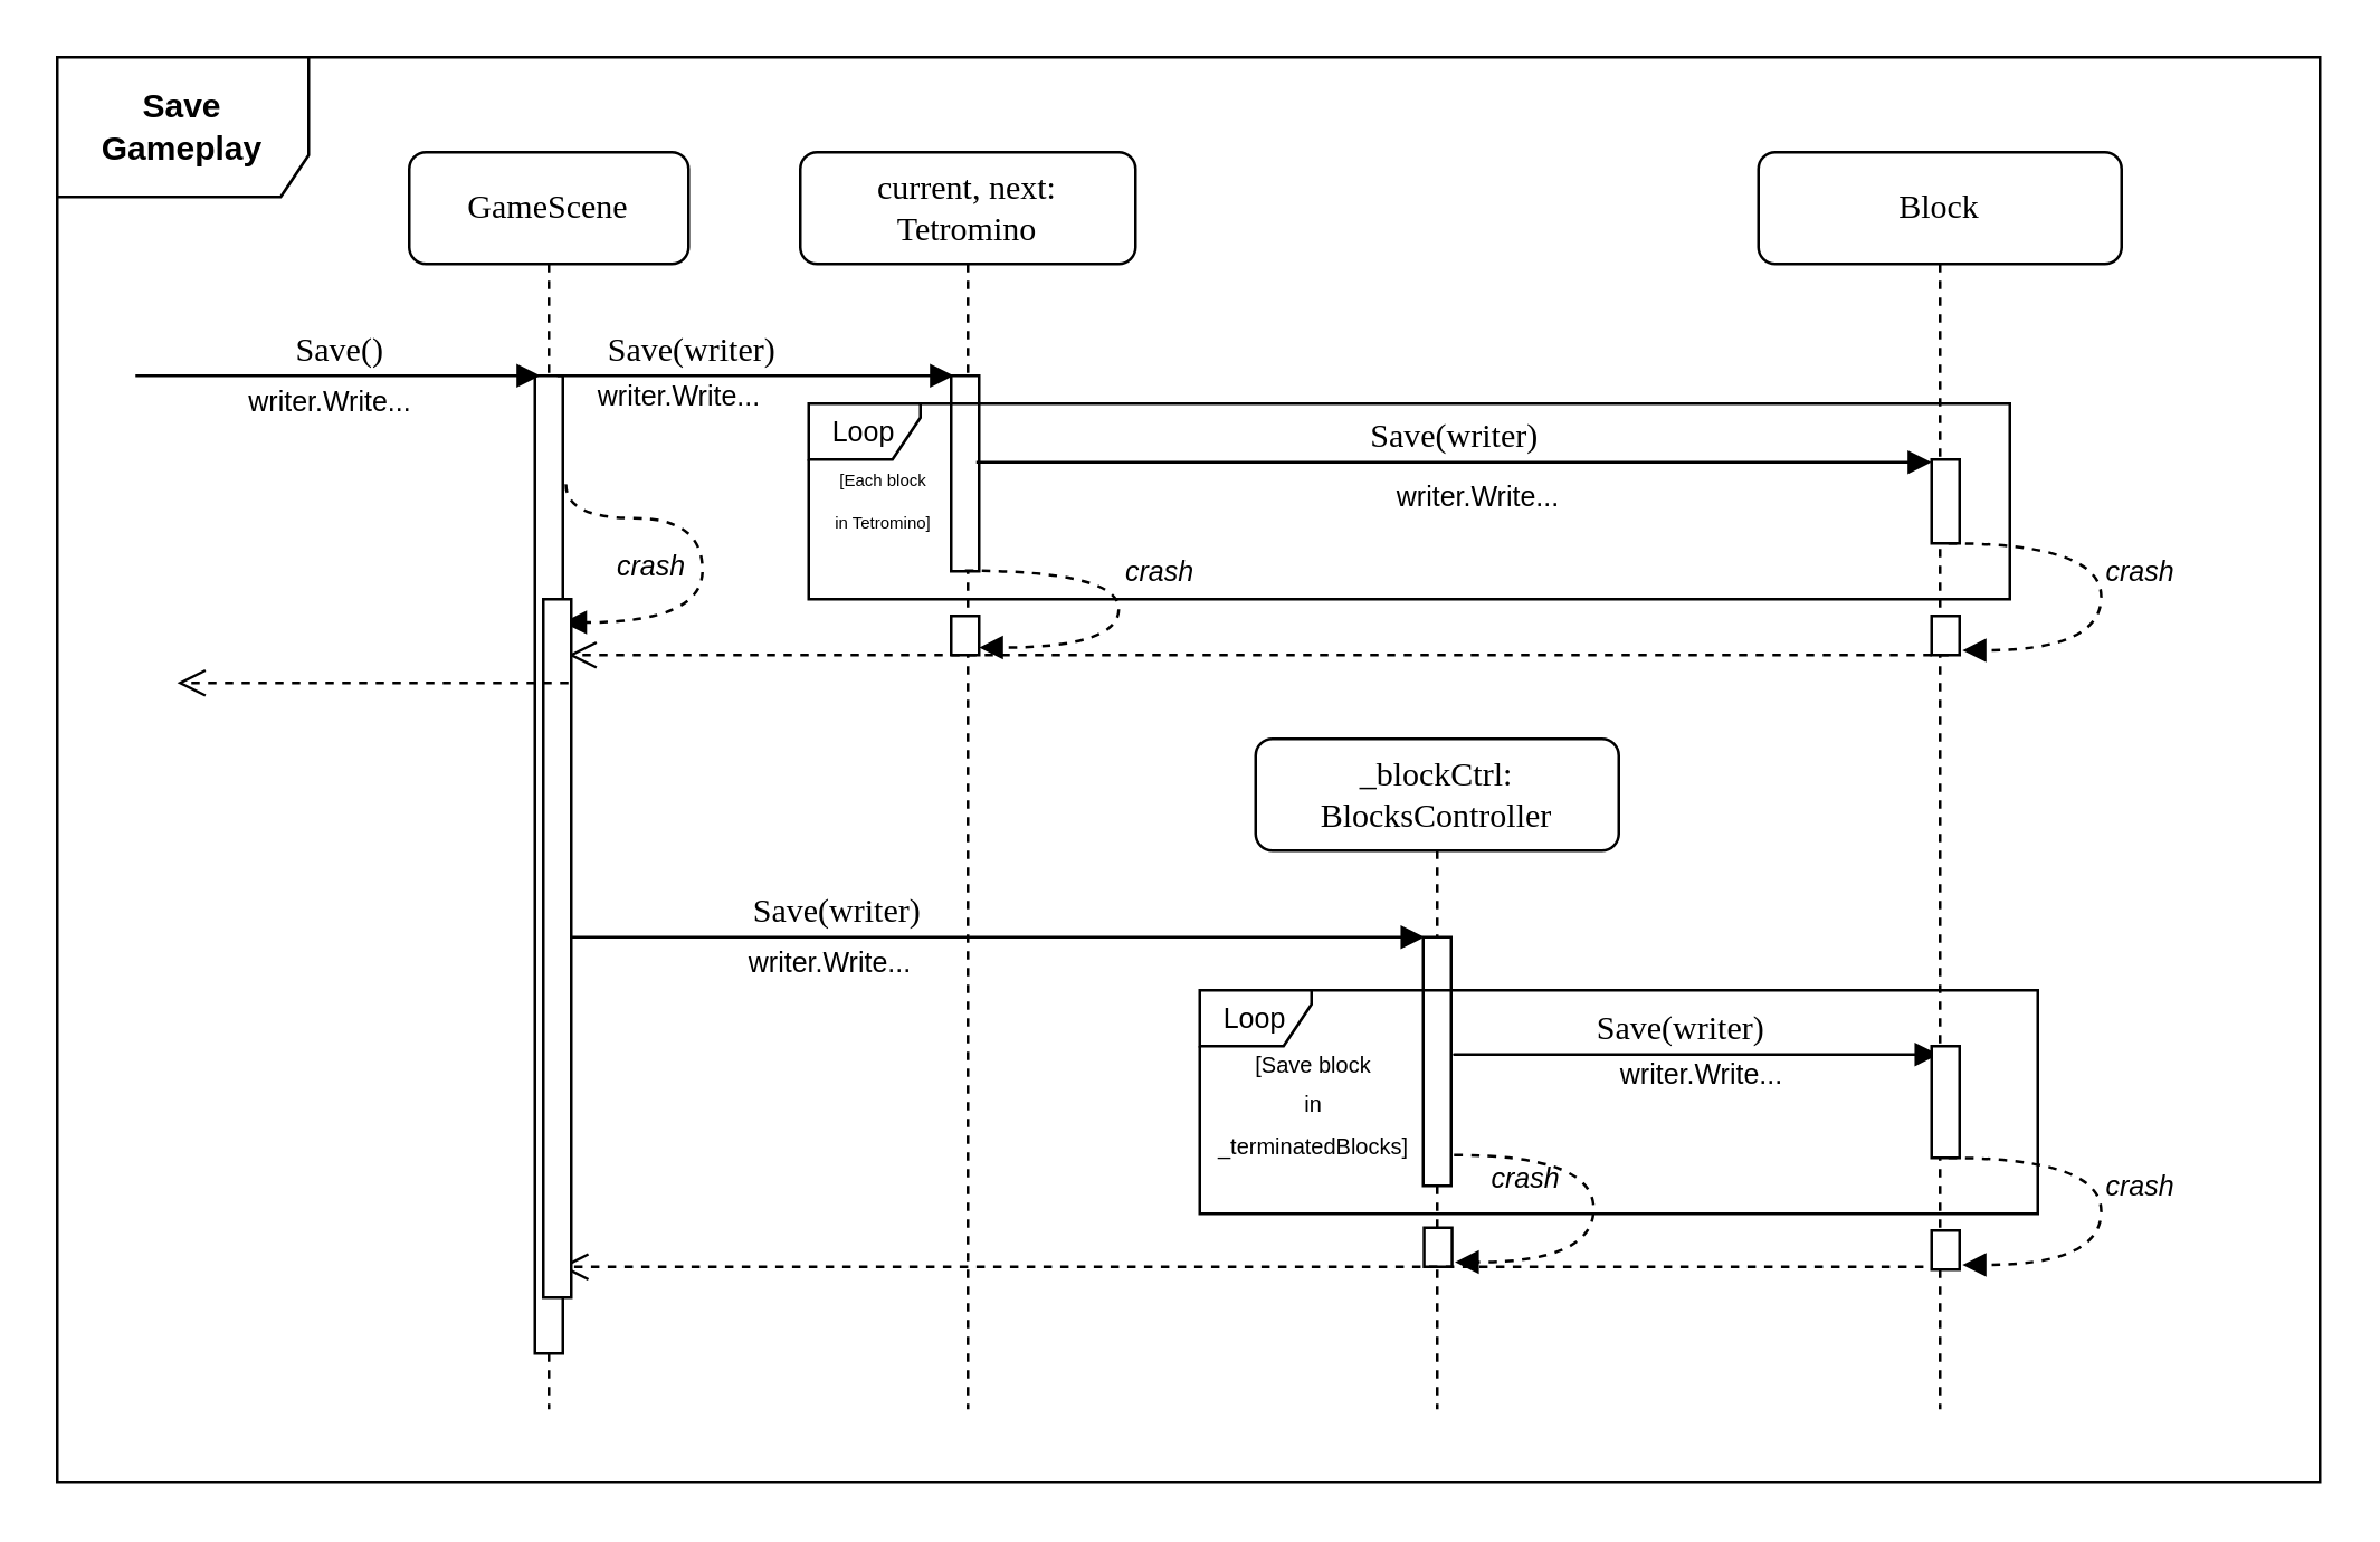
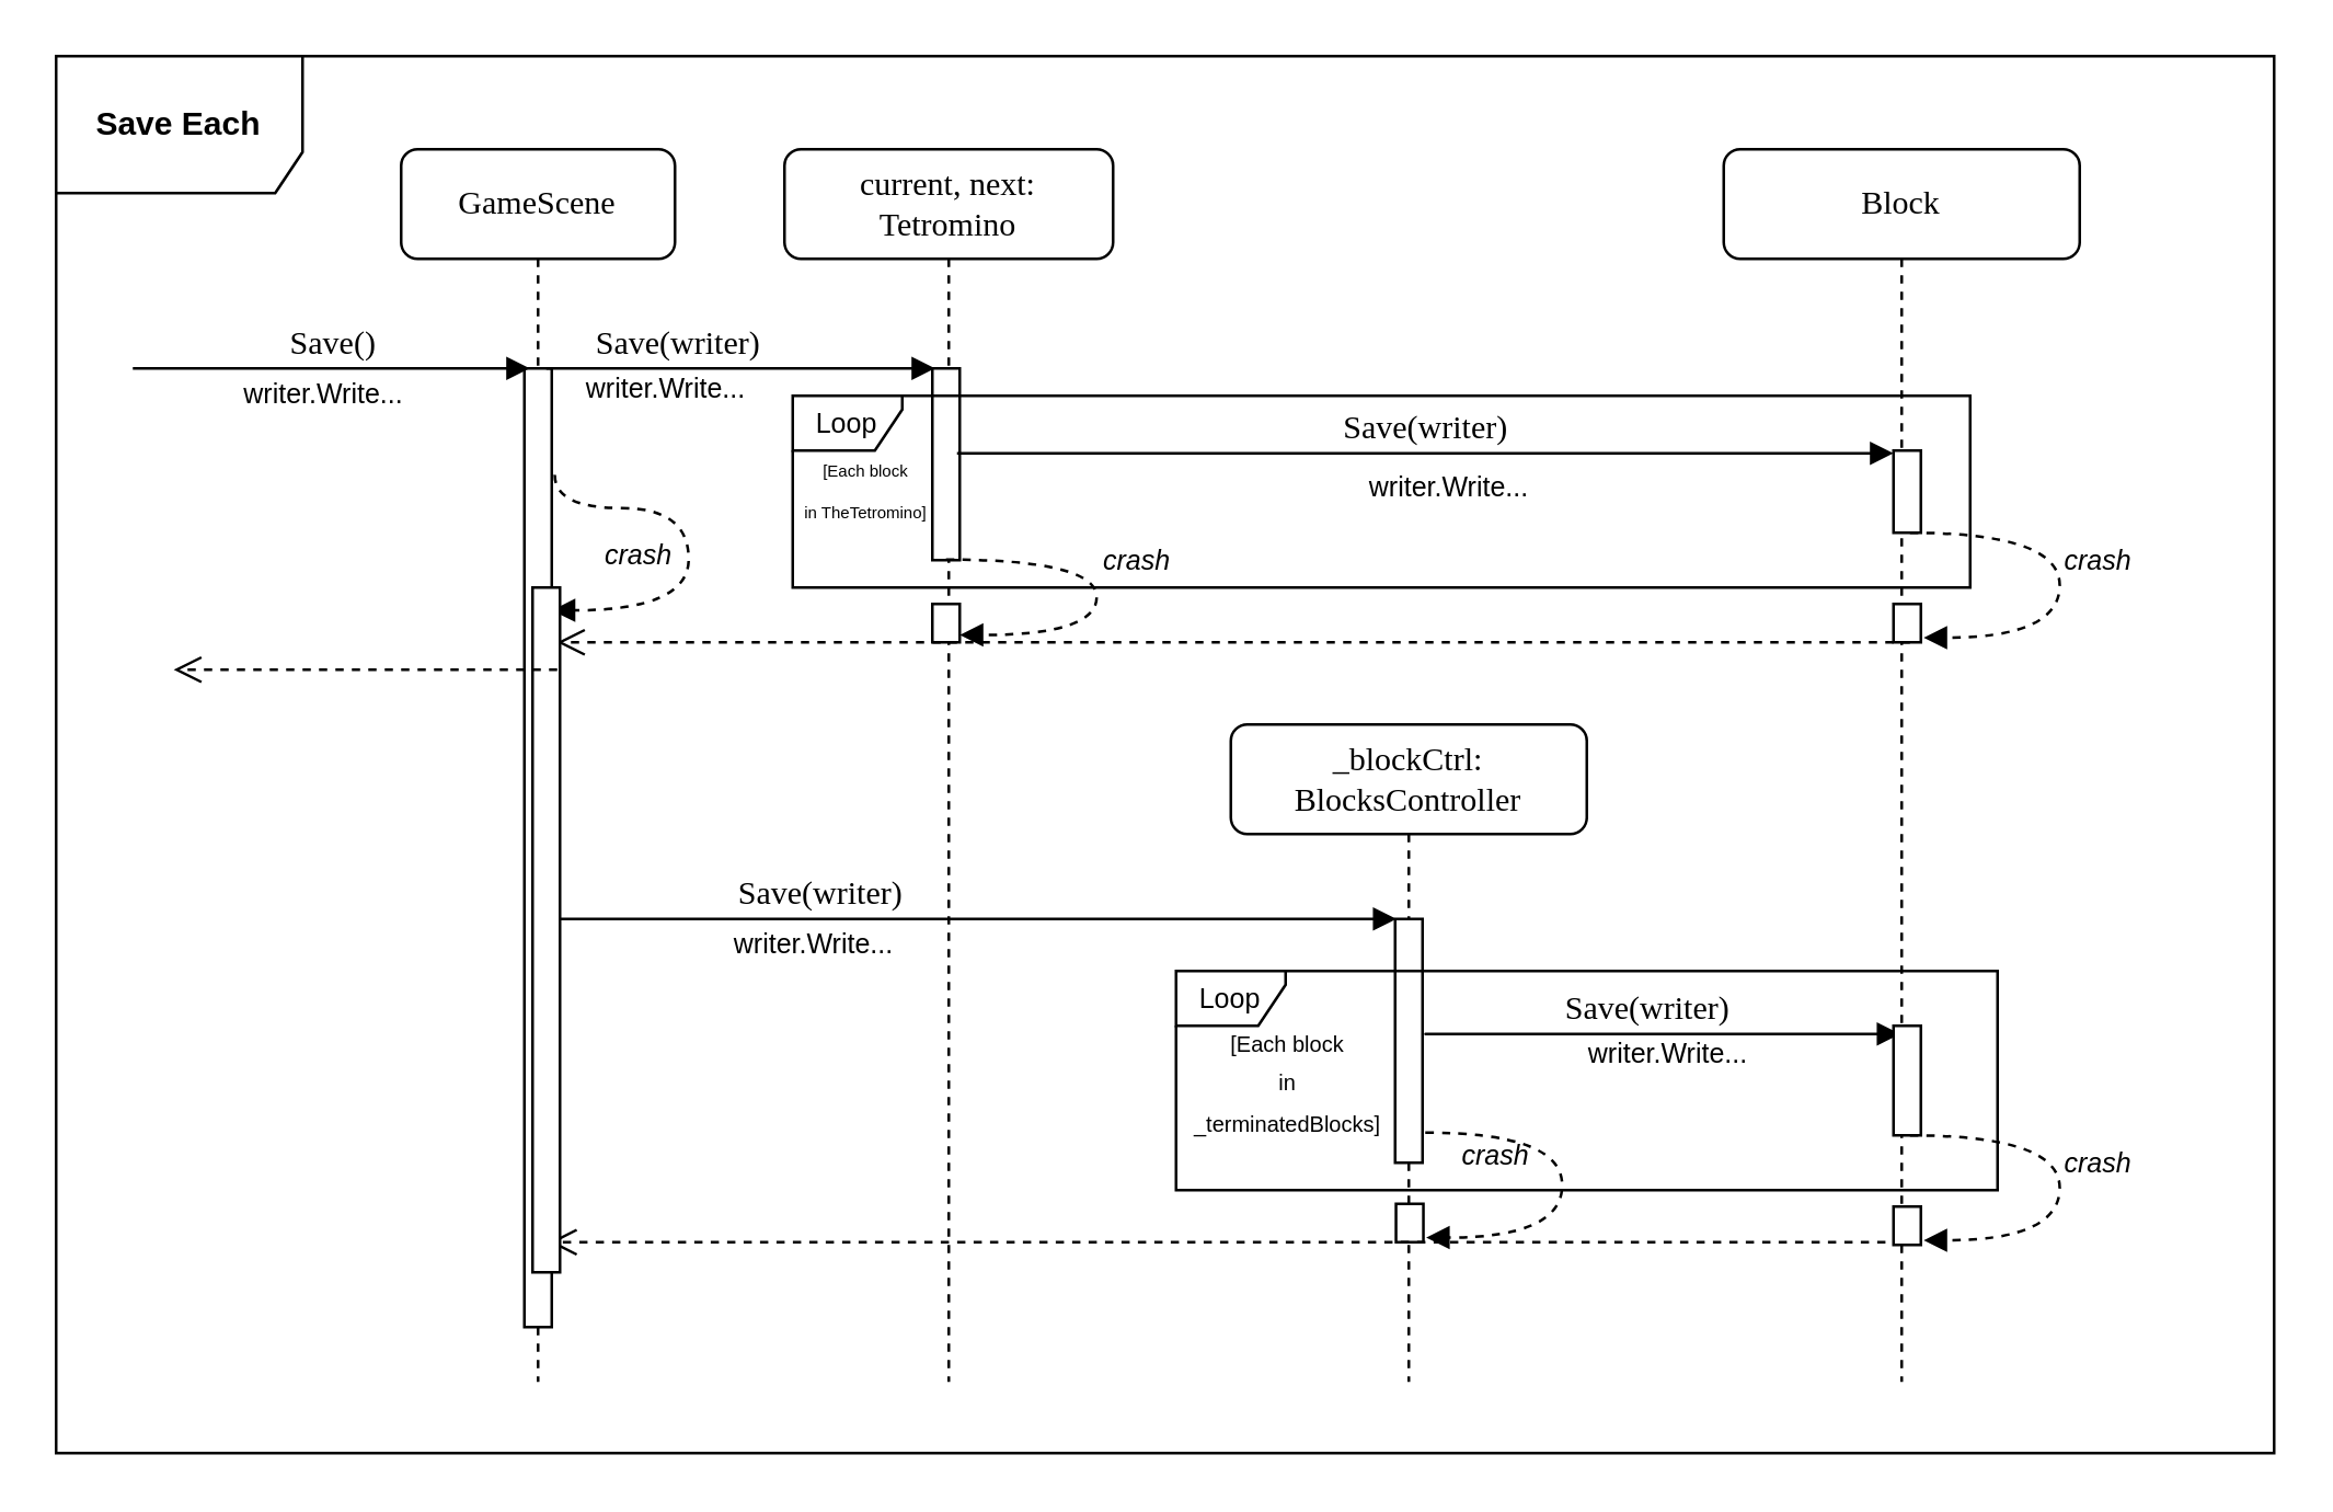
- <mxCell id="36" value="&lt;b&gt;Save Gameplay&lt;/b&gt;" style="shape=umlFrame;whiteSpace=wrap;html=1;pointerEvents=0;width=90;height=50;" vertex="1" parent="1"><mxGeometry x="20" y="20" width="810" height="510" as="geometry" /></mxCell>
+ <mxCell id="36" value="&lt;b&gt;Save Each&lt;/b&gt;" style="shape=umlFrame;whiteSpace=wrap;html=1;pointerEvents=0;width=90;height=50;" vertex="1" parent="1"><mxGeometry x="20" y="20" width="810" height="510" as="geometry" /></mxCell>
- <mxCell id="37" value="&lt;font style=&quot;font-size: 6px;&quot;&gt;[Each block&lt;br&gt;in Tetromino]&lt;/font&gt;" style="text;html=1;strokeColor=none;fillColor=none;align=center;verticalAlign=middle;whiteSpace=wrap;rounded=0;" vertex="1" parent="1"><mxGeometry x="286" y="162" width="60" height="30" as="geometry" /></mxCell>
+ <mxCell id="37" value="&lt;font style=&quot;font-size: 6px;&quot;&gt;[Each block&lt;br&gt;in TheTetromino]&lt;/font&gt;" style="text;html=1;strokeColor=none;fillColor=none;align=center;verticalAlign=middle;whiteSpace=wrap;rounded=0;" vertex="1" parent="1"><mxGeometry x="286" y="162" width="60" height="30" as="geometry" /></mxCell>
- <mxCell id="39" value="&lt;font style=&quot;font-size: 8px;&quot;&gt;[Save block&lt;br&gt;in _terminatedBlocks]&lt;/font&gt;" style="text;html=1;strokeColor=none;fillColor=none;align=center;verticalAlign=middle;whiteSpace=wrap;rounded=0;" vertex="1" parent="1"><mxGeometry x="437" y="379" width="66" height="30" as="geometry" /></mxCell>
+ <mxCell id="39" value="&lt;font style=&quot;font-size: 8px;&quot;&gt;[Each block&lt;br&gt;in _terminatedBlocks]&lt;/font&gt;" style="text;html=1;strokeColor=none;fillColor=none;align=center;verticalAlign=middle;whiteSpace=wrap;rounded=0;" vertex="1" parent="1"><mxGeometry x="437" y="379" width="66" height="30" as="geometry" /></mxCell>
